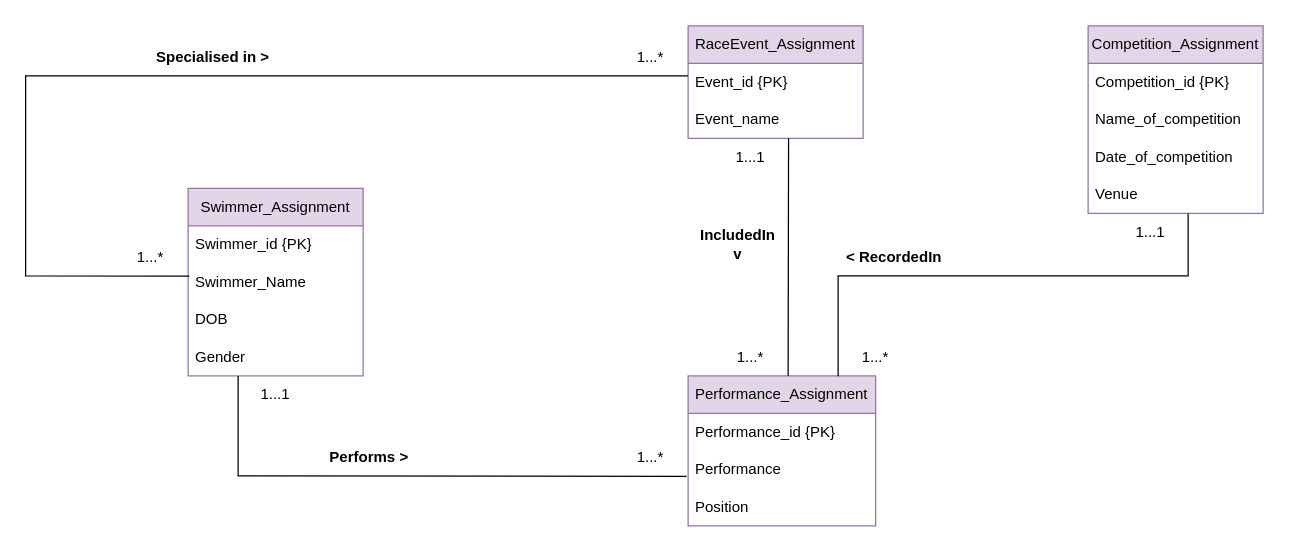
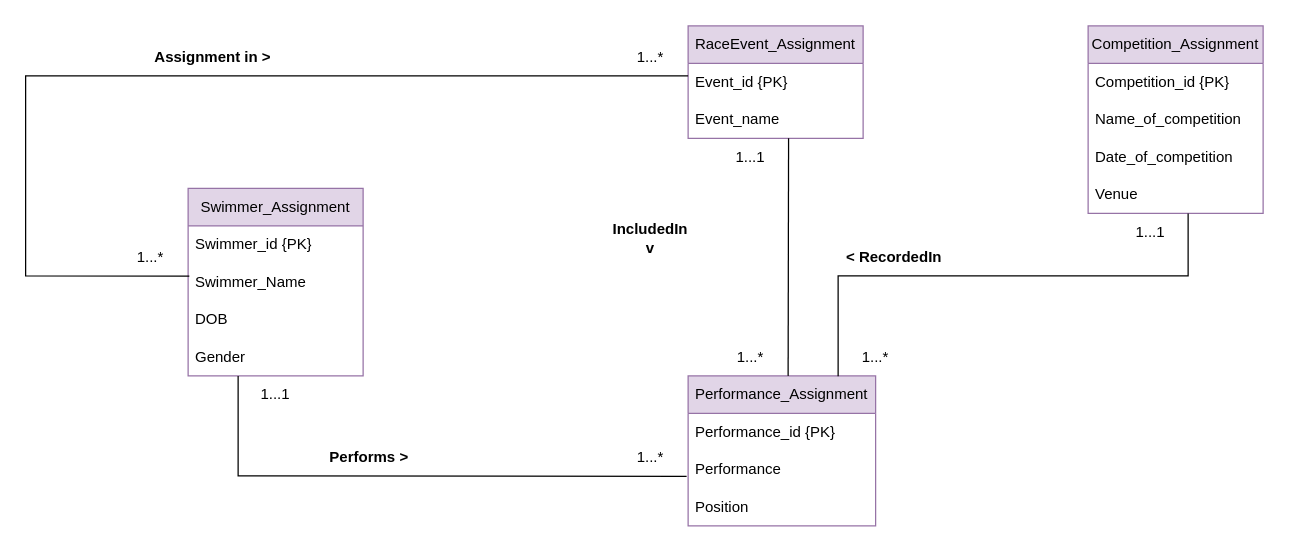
- <mxCell id="31" value="&lt;b&gt;Specialised in &amp;gt;&lt;/b&gt;" style="text;html=1;strokeColor=none;fillColor=none;align=center;verticalAlign=middle;whiteSpace=wrap;rounded=0;" parent="1" vertex="1"><mxGeometry x="80" y="30" width="180" height="30" as="geometry" /></mxCell>
+ <mxCell id="31" value="&lt;b&gt;Assignment in &amp;gt;&lt;/b&gt;" style="text;html=1;strokeColor=none;fillColor=none;align=center;verticalAlign=middle;whiteSpace=wrap;rounded=0;" parent="1" vertex="1"><mxGeometry x="80" y="30" width="180" height="30" as="geometry" /></mxCell>
- <mxCell id="33" value="&lt;b&gt;IncludedIn&lt;br&gt;v&lt;br&gt;&lt;/b&gt;" style="text;html=1;strokeColor=none;fillColor=none;align=center;verticalAlign=middle;whiteSpace=wrap;rounded=0;" parent="1" vertex="1"><mxGeometry x="550" y="180" width="80" height="30" as="geometry" /></mxCell>
+ <mxCell id="33" value="&lt;b&gt;IncludedIn&lt;br&gt;v&lt;br&gt;&lt;/b&gt;" style="text;html=1;strokeColor=none;fillColor=none;align=center;verticalAlign=middle;whiteSpace=wrap;rounded=0;" parent="1" vertex="1"><mxGeometry x="480" y="175" width="80" height="30" as="geometry" /></mxCell>
